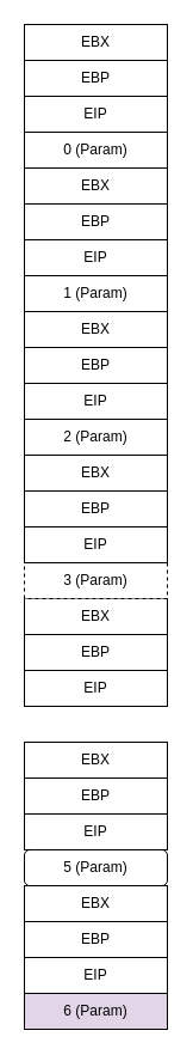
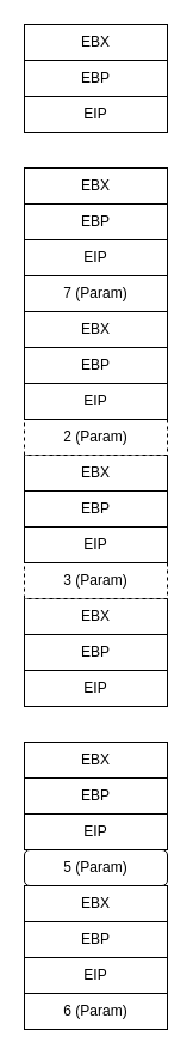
- <mxCell id="25" value="0 (Param)" style="rounded=0;whiteSpace=wrap;html=1;" vertex="1" parent="1"><mxGeometry x="20" y="110" width="120" height="30" as="geometry" /></mxCell>
- <mxCell id="21" value="1 (Param)" style="rounded=0;whiteSpace=wrap;html=1;" vertex="1" parent="1"><mxGeometry x="20" y="230" width="120" height="30" as="geometry" /></mxCell>
+ <mxCell id="21" value="7 (Param)" style="rounded=0;whiteSpace=wrap;html=1;" vertex="1" parent="1"><mxGeometry x="20" y="230" width="120" height="30" as="geometry" /></mxCell>
- <mxCell id="17" value="2 (Param)" style="rounded=0;whiteSpace=wrap;html=1;" vertex="1" parent="1"><mxGeometry x="20" y="350" width="120" height="30" as="geometry" /></mxCell>
+ <mxCell id="17" value="2 (Param)" style="rounded=0;whiteSpace=wrap;html=1;dashed=1;" vertex="1" parent="1"><mxGeometry x="20" y="350" width="120" height="30" as="geometry" /></mxCell>
- <mxCell id="2" value="6 (Param)" style="rounded=0;whiteSpace=wrap;html=1;fillColor=#e1d5e7;" vertex="1" parent="1"><mxGeometry x="20" y="830" width="120" height="30" as="geometry" /></mxCell>
+ <mxCell id="2" value="6 (Param)" style="rounded=0;whiteSpace=wrap;html=1;" vertex="1" parent="1"><mxGeometry x="20" y="830" width="120" height="30" as="geometry" /></mxCell>
